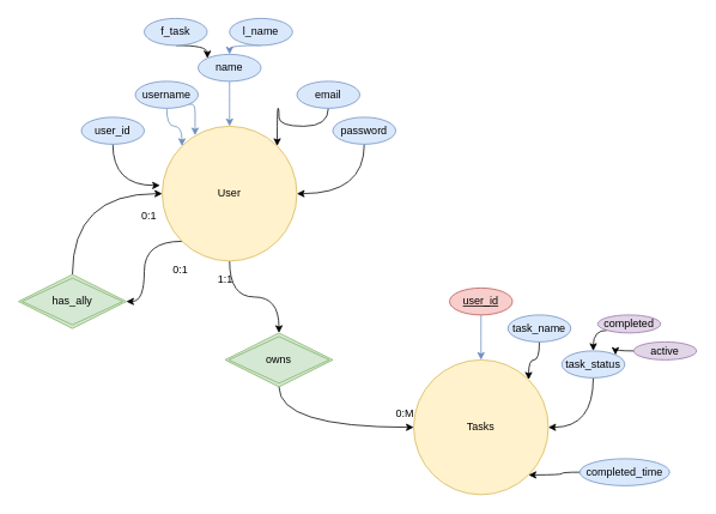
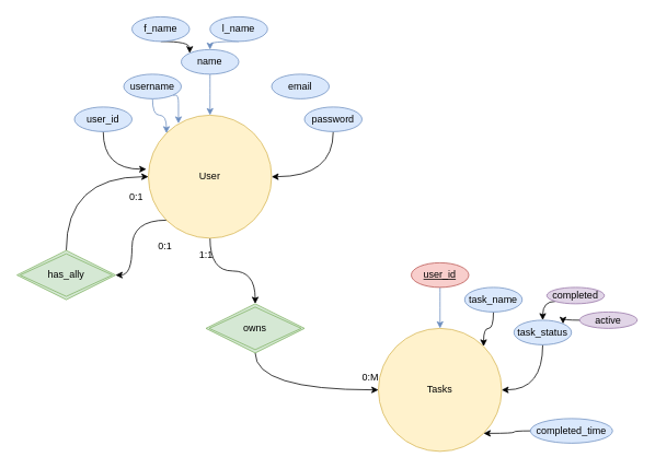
- <mxCell id="8" value="f_task" style="ellipse;whiteSpace=wrap;html=1;fillColor=#dae8fc;strokeColor=#6c8ebf;" vertex="1" parent="1"><mxGeometry x="160" y="20" width="70" height="30" as="geometry" /></mxCell>
+ <mxCell id="8" value="f_name" style="ellipse;whiteSpace=wrap;html=1;fillColor=#dae8fc;strokeColor=#6c8ebf;" vertex="1" parent="1"><mxGeometry x="160" y="20" width="70" height="30" as="geometry" /></mxCell>
- <mxCell id="9" style="edgeStyle=orthogonalEdgeStyle;curved=1;rounded=1;orthogonalLoop=1;jettySize=auto;html=1;exitX=0.5;exitY=1;exitDx=0;exitDy=0;entryX=1;entryY=0;entryDx=0;entryDy=0;strokeWidth=1;" edge="1" parent="1" source="10" target="4"><mxGeometry relative="1" as="geometry" /></mxCell>
